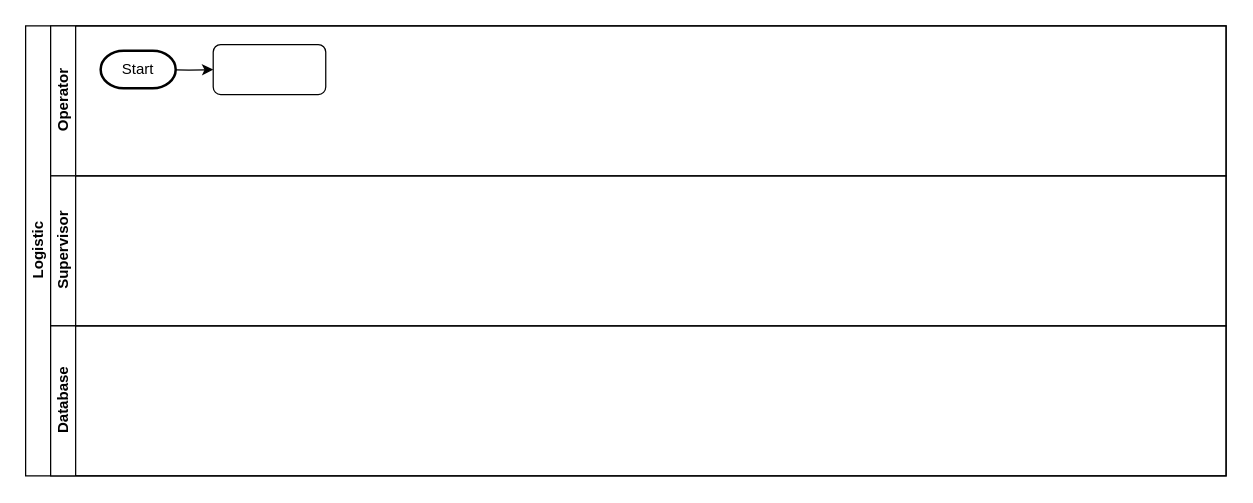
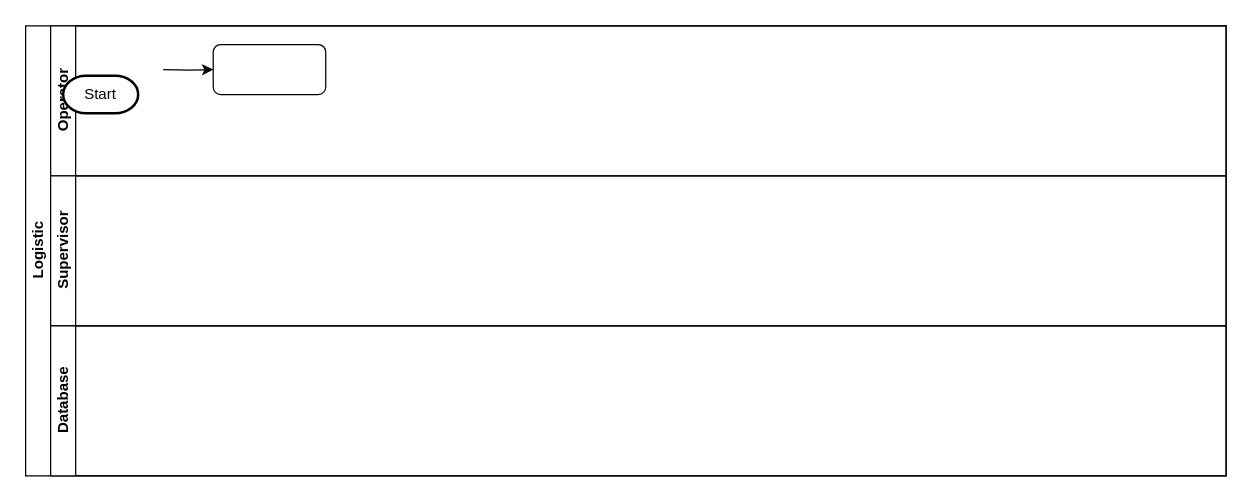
- <mxCell id="5" value="Start" style="strokeWidth=2;html=1;shape=mxgraph.flowchart.terminator;whiteSpace=wrap;" vertex="1" parent="3"><mxGeometry x="40" y="20" width="60" height="30" as="geometry" /></mxCell>
+ <mxCell id="5" value="Start" style="strokeWidth=2;html=1;shape=mxgraph.flowchart.terminator;whiteSpace=wrap;" vertex="1" parent="3"><mxGeometry x="10" y="40" width="60" height="30" as="geometry" /></mxCell>
